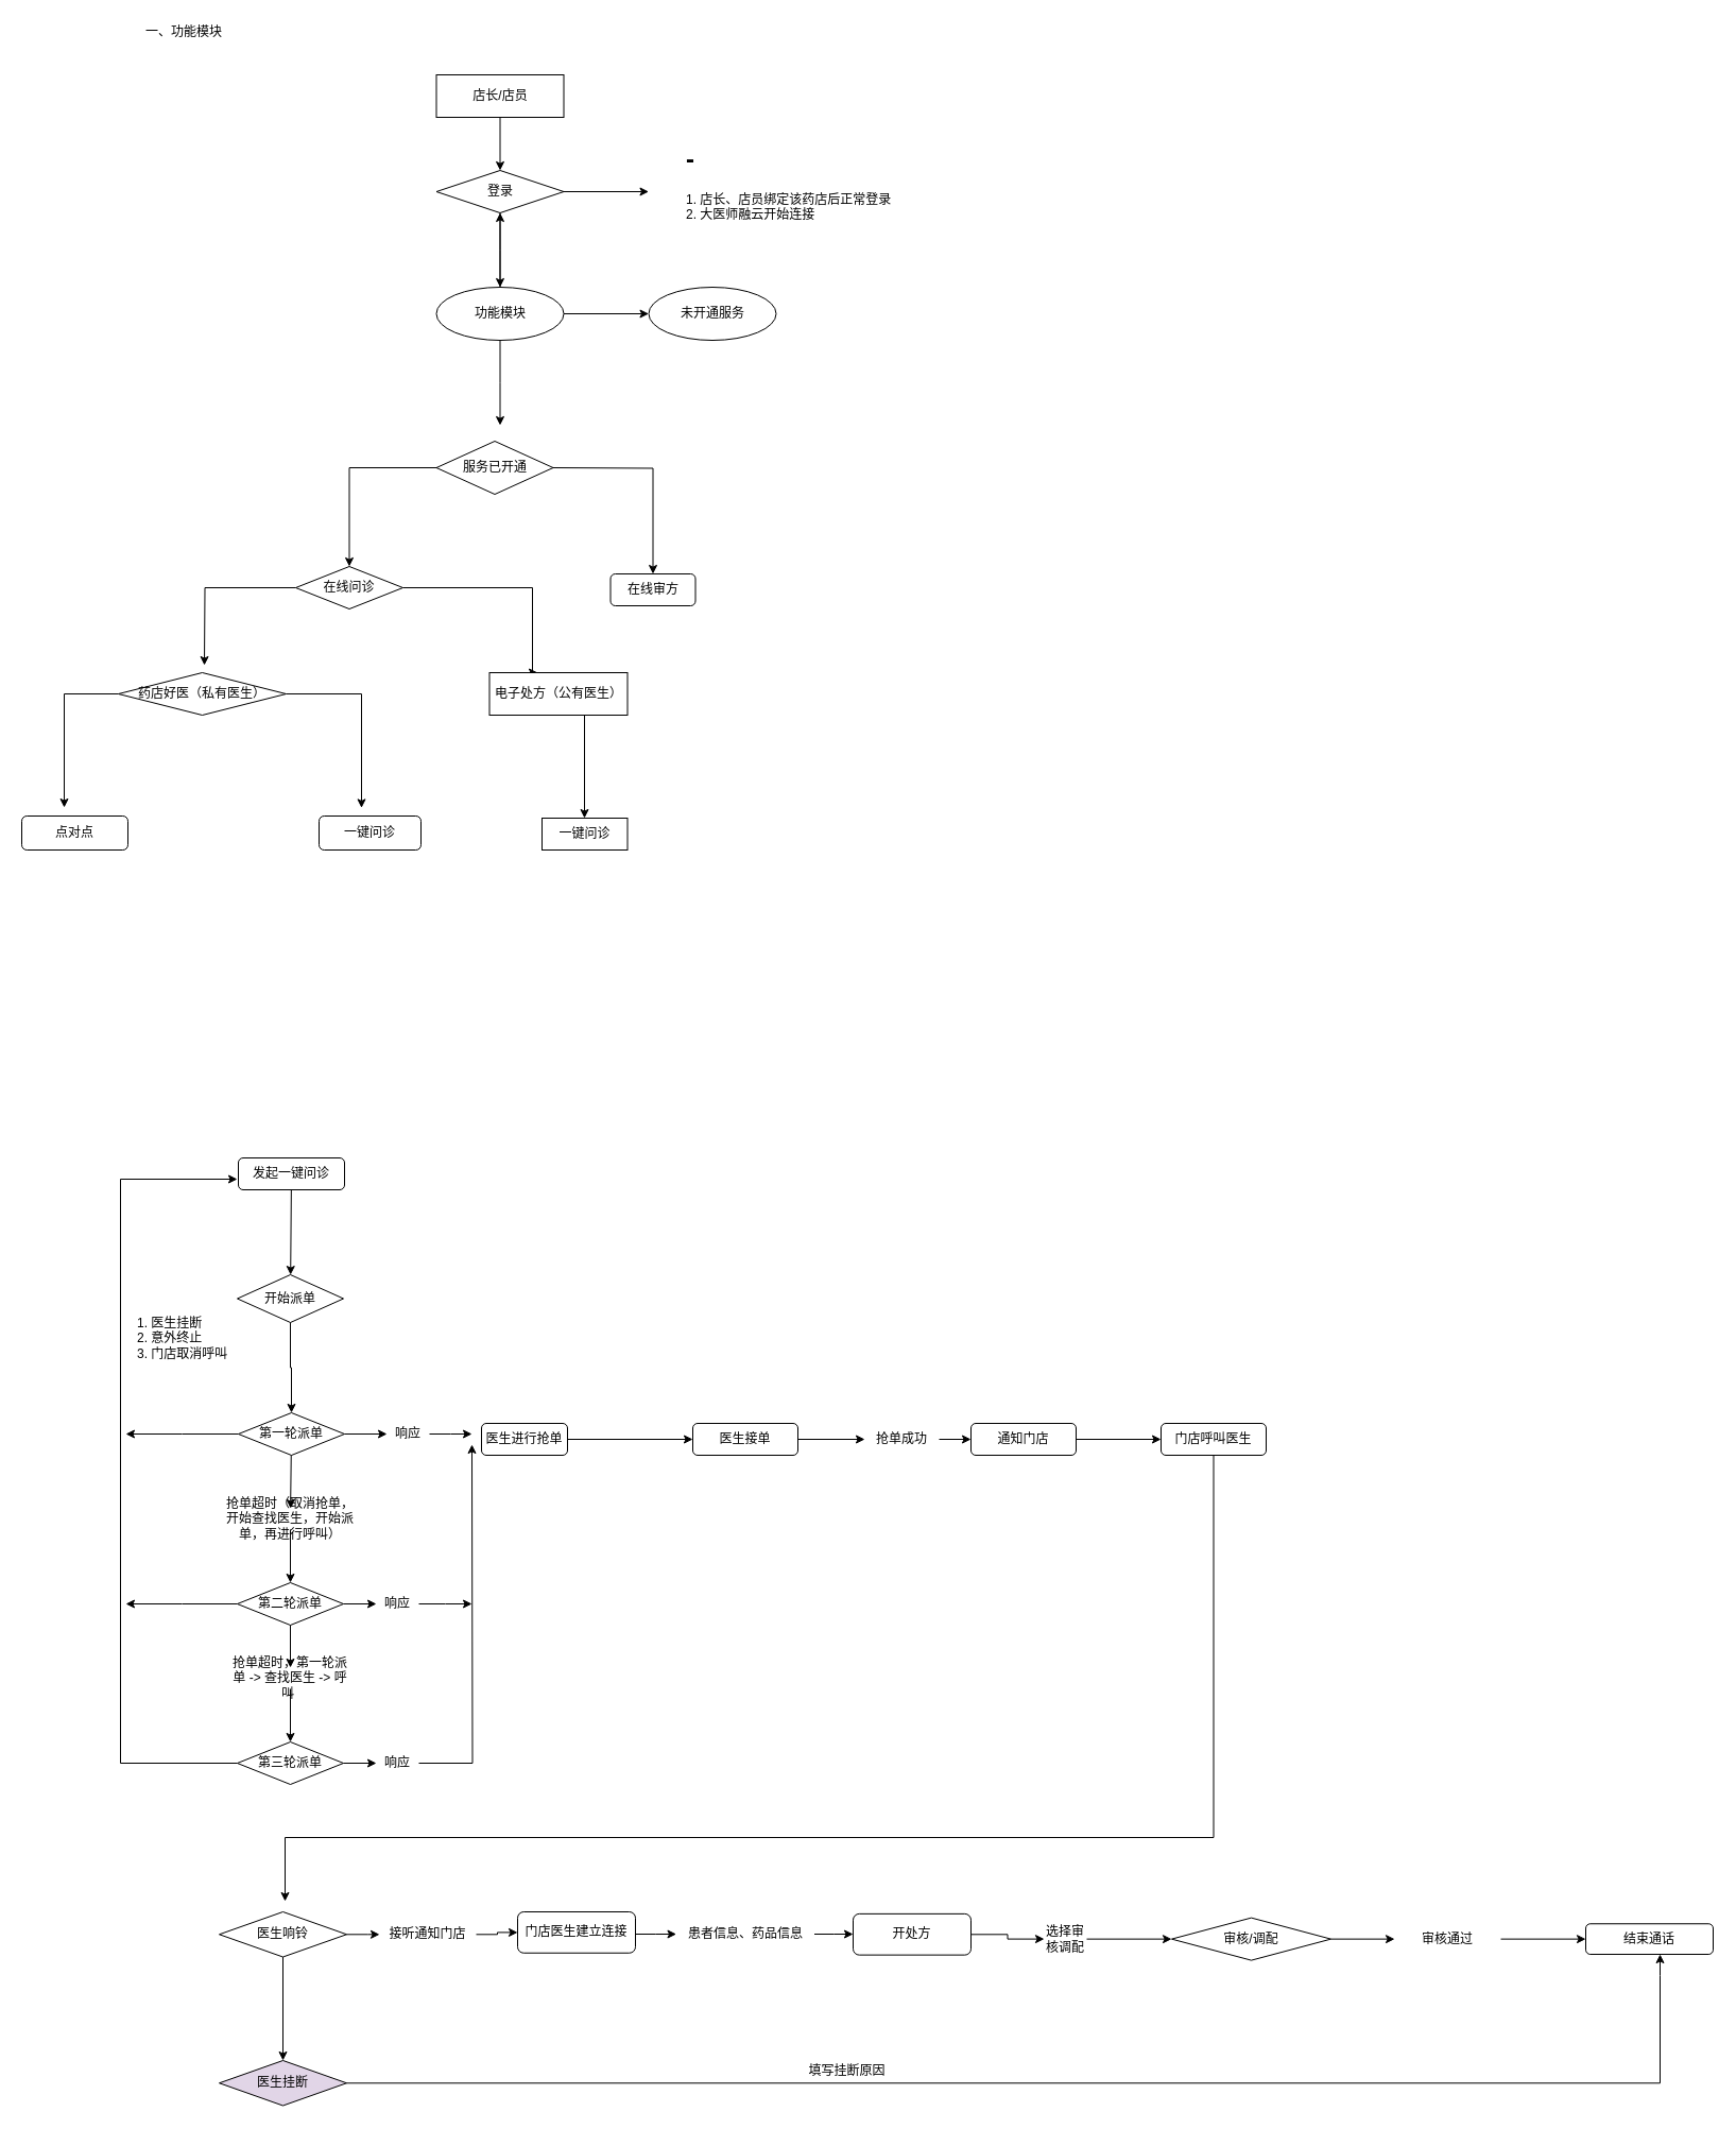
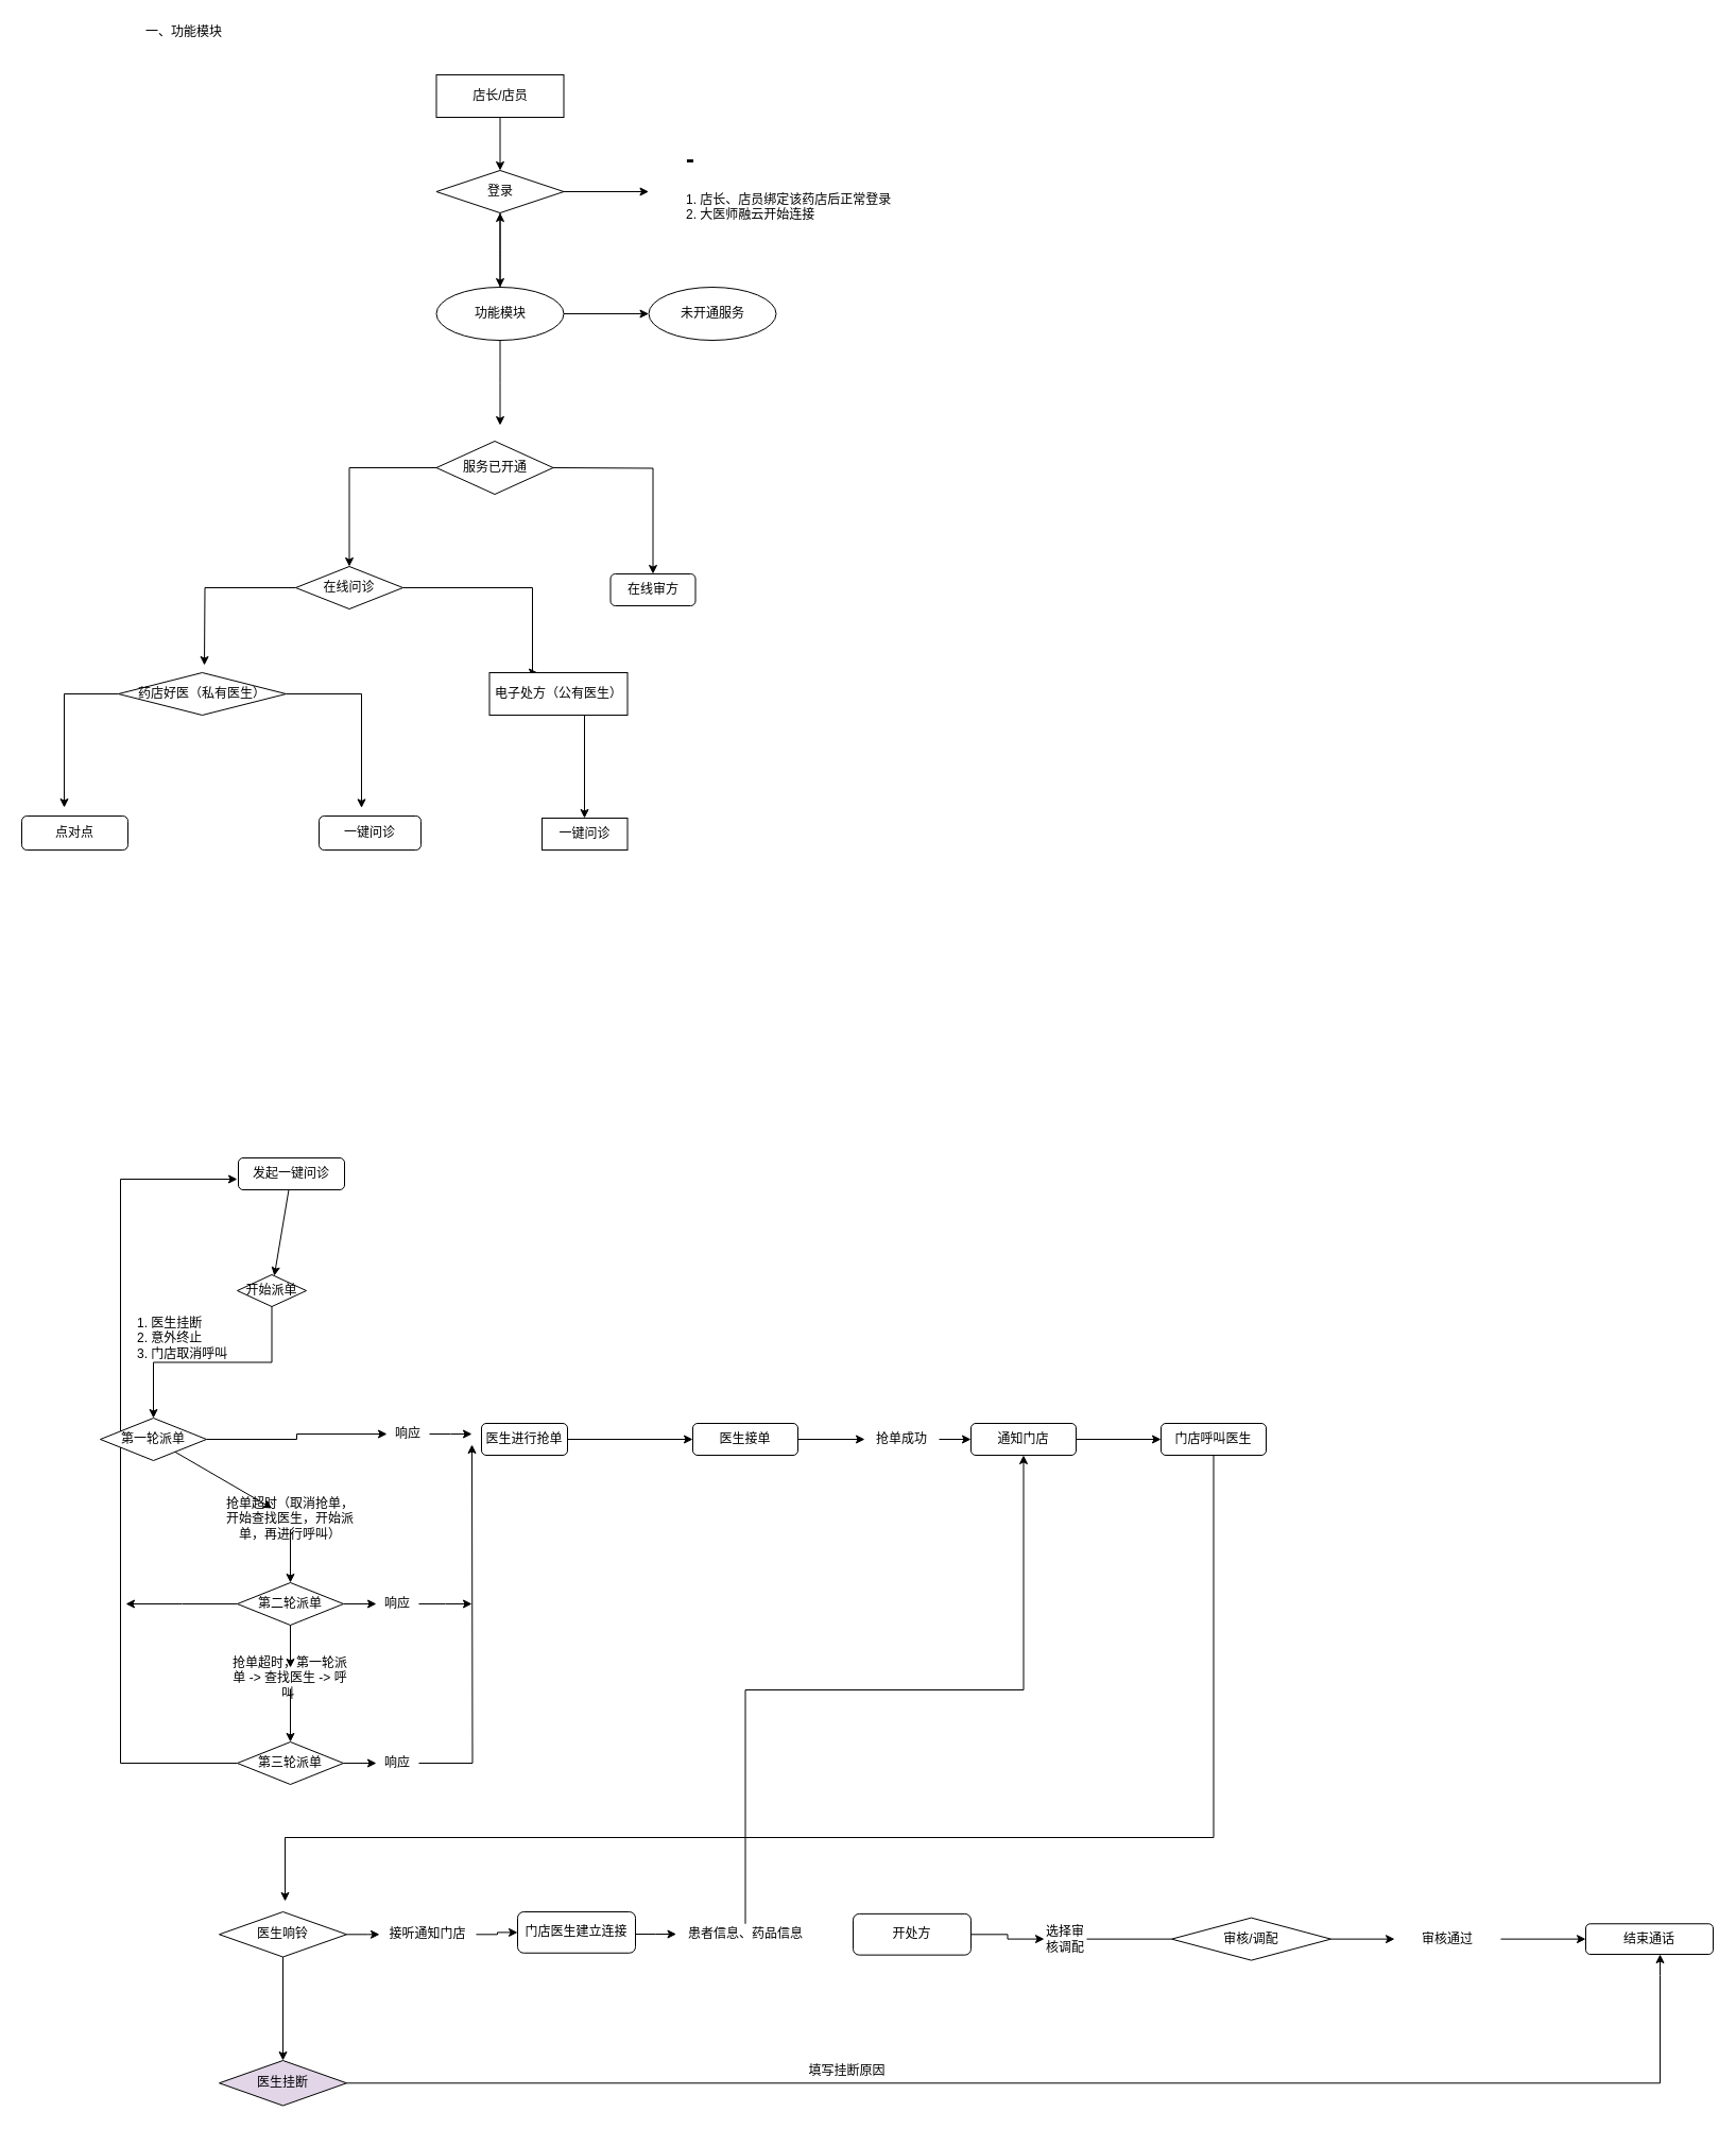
- <mxCell id="4" value="开始派单" style="rhombus;whiteSpace=wrap;html=1;" vertex="1" parent="1"><mxGeometry x="223" y="1200" width="100" height="45" as="geometry" /></mxCell>
+ <mxCell id="4" value="开始派单" style="rhombus;whiteSpace=wrap;html=1;" vertex="1" parent="1"><mxGeometry x="223" y="1200" width="65" height="30" as="geometry" /></mxCell>
- <mxCell id="10" value="第一轮派单" style="rhombus;whiteSpace=wrap;html=1;" vertex="1" parent="1"><mxGeometry x="224" y="1330" width="100" height="40" as="geometry" /></mxCell>
+ <mxCell id="10" value="第一轮派单" style="rhombus;whiteSpace=wrap;html=1;" vertex="1" parent="1"><mxGeometry x="94" y="1335" width="100" height="40" as="geometry" /></mxCell>
- <mxCell id="42" value="" style="edgeStyle=elbowEdgeStyle;rounded=0;orthogonalLoop=1;jettySize=auto;elbow=vertical;html=1;" edge="1" parent="1" source="46" target="45"><mxGeometry relative="1" as="geometry" /></mxCell>
+ <mxCell id="42" value="" style="edgeStyle=elbowEdgeStyle;rounded=0;orthogonalLoop=1;jettySize=auto;elbow=vertical;html=1;" edge="1" parent="1" source="46" target="22"><mxGeometry relative="1" as="geometry" /></mxCell>
- <mxCell id="44" value="" style="edgeStyle=orthogonalEdgeStyle;rounded=0;orthogonalLoop=1;jettySize=auto;html=1;entryX=0;entryY=0.5;entryDx=0;entryDy=0;" edge="1" parent="1" source="84" target="51"><mxGeometry relative="1" as="geometry"><mxPoint x="994" y="1821.255" as="targetPoint" /></mxGeometry></mxCell>
+ <mxCell id="44" value="" style="edgeStyle=orthogonalEdgeStyle;rounded=0;orthogonalLoop=1;jettySize=auto;html=1;entryX=0;entryY=0.5;entryDx=0;entryDy=0;endArrow=none;" edge="1" parent="1" source="84" target="51"><mxGeometry relative="1" as="geometry"><mxPoint x="994" y="1821.255" as="targetPoint" /></mxGeometry></mxCell>
